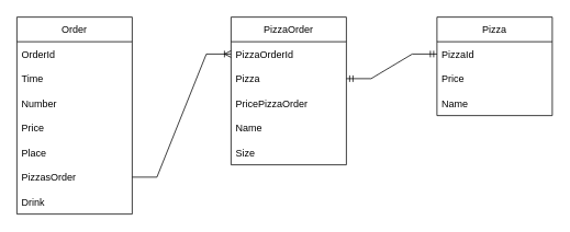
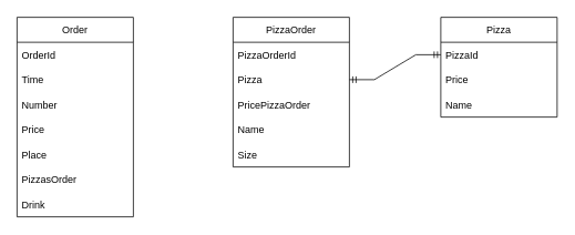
- <mxCell id="20" value="" style="edgeStyle=entityRelationEdgeStyle;fontSize=12;html=1;endArrow=ERoneToMany;rounded=0;entryX=0;entryY=0.5;entryDx=0;entryDy=0;" edge="1" parent="1" source="8" target="15"><mxGeometry width="100" height="100" relative="1" as="geometry"><mxPoint x="360" y="470" as="sourcePoint" /><mxPoint x="460" y="370" as="targetPoint" /></mxGeometry></mxCell>
